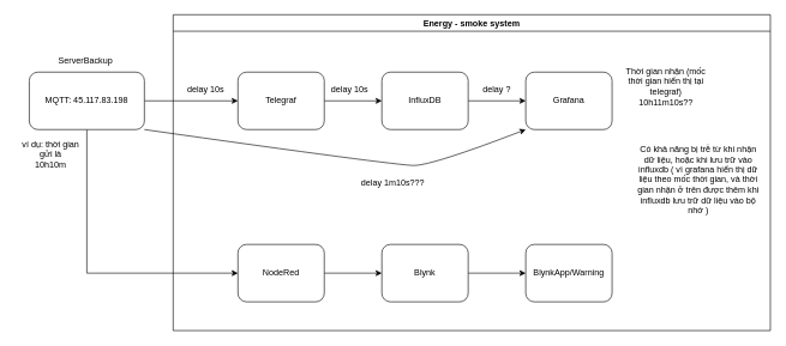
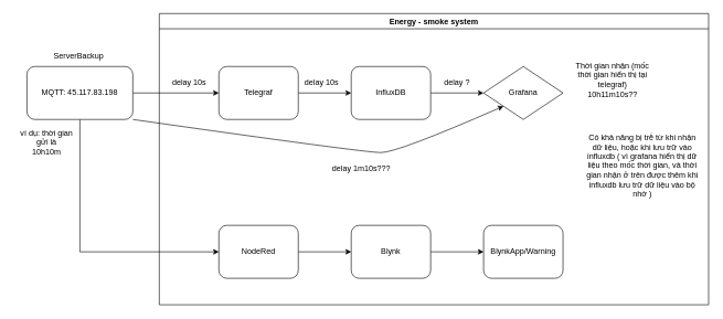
- <mxCell id="7" value="Grafana" style="rounded=1;whiteSpace=wrap;html=1;" vertex="1" parent="2"><mxGeometry x="490" y="80" width="120" height="80" as="geometry" /></mxCell>
+ <mxCell id="7" value="Grafana" style="rhombus;whiteSpace=wrap;html=1;" vertex="1" parent="2"><mxGeometry x="490" y="80" width="120" height="80" as="geometry" /></mxCell>
